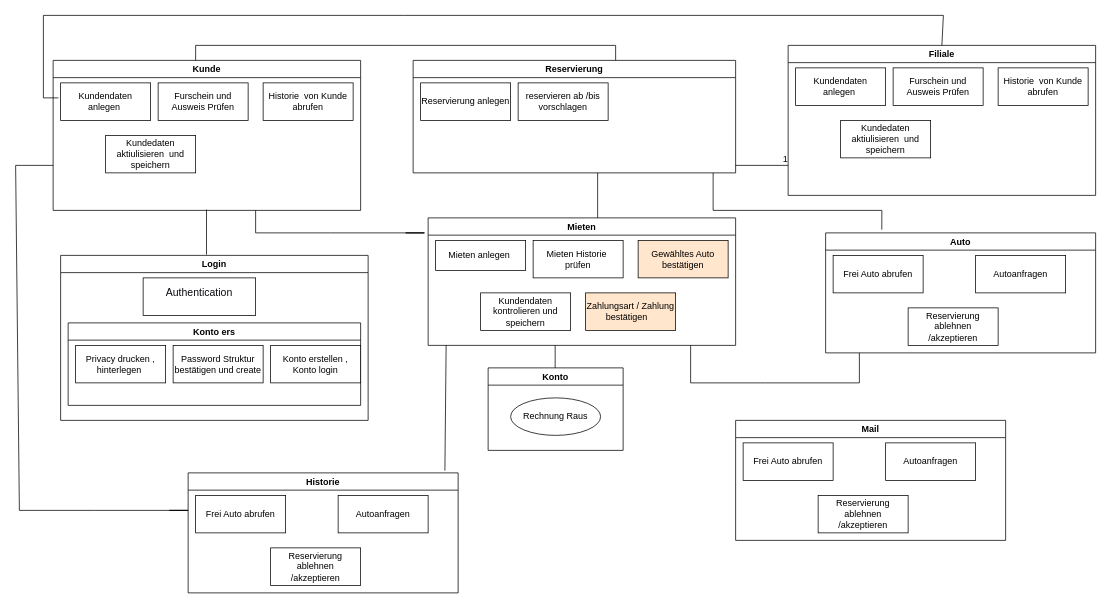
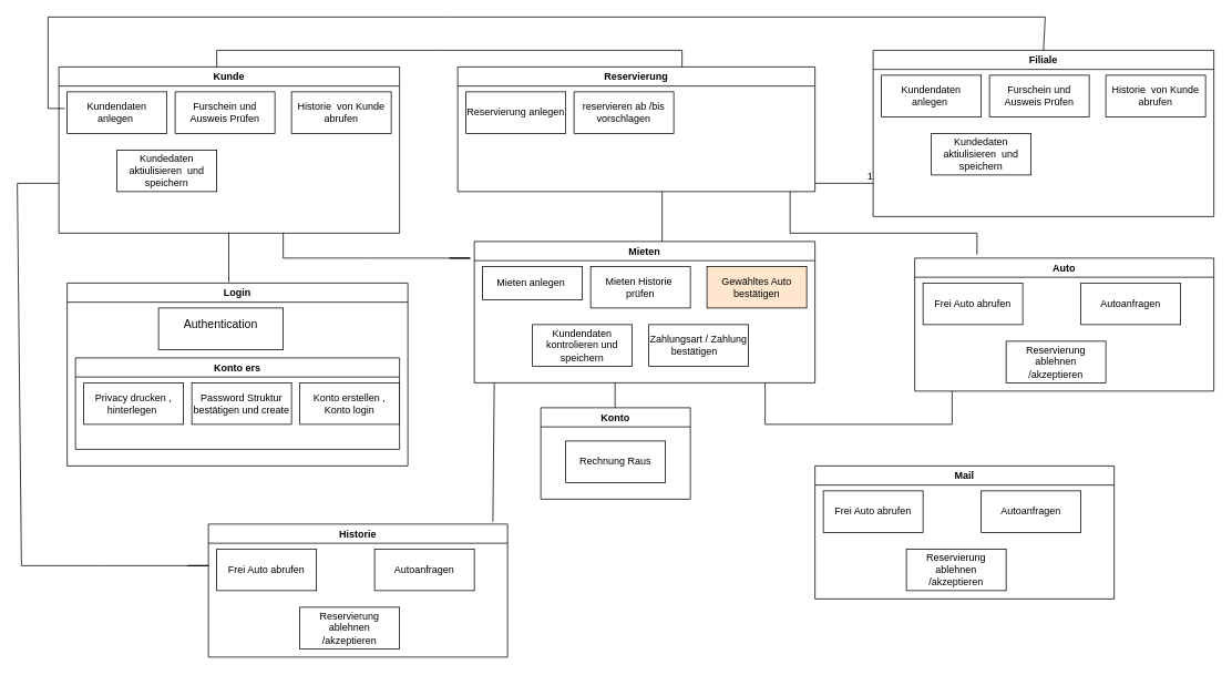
- <mxCell id="30" value="Zahlungsart / Zahlung bestätigen&amp;nbsp; &amp;nbsp;" style="rounded=0;whiteSpace=wrap;html=1;fillColor=#ffe6cc;" vertex="1" parent="25"><mxGeometry x="210" y="100" width="120" height="50" as="geometry" /></mxCell>
+ <mxCell id="30" value="Zahlungsart / Zahlung bestätigen&amp;nbsp; &amp;nbsp;" style="rounded=0;whiteSpace=wrap;html=1;" vertex="1" parent="25"><mxGeometry x="210" y="100" width="120" height="50" as="geometry" /></mxCell>
- <mxCell id="17" value="Rechnung Raus" style="ellipse;whiteSpace=wrap;html=1;" vertex="1" parent="16"><mxGeometry x="30" y="40" width="120" height="50" as="geometry" /></mxCell>
+ <mxCell id="17" value="Rechnung Raus" style="rounded=0;whiteSpace=wrap;html=1;" vertex="1" parent="16"><mxGeometry x="30" y="40" width="120" height="50" as="geometry" /></mxCell>
